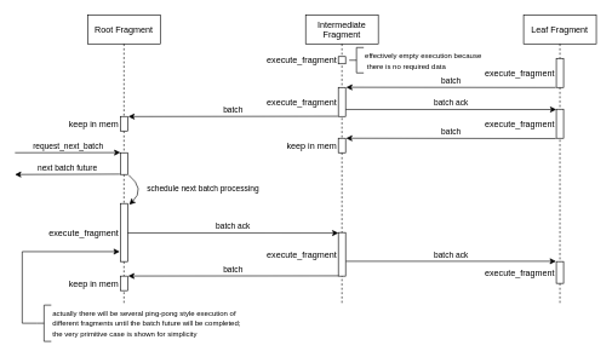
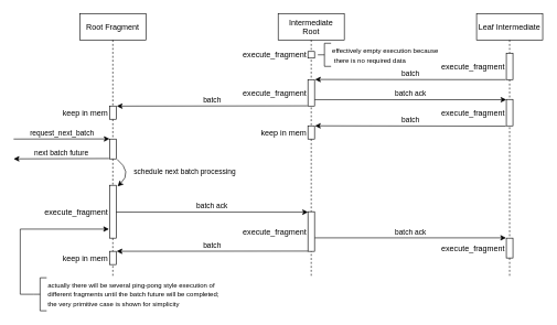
- <mxCell id="11" value="Intermediate&#10;Fragment" style="shape=umlLifeline;perimeter=lifelinePerimeter;container=1;collapsible=0;recursiveResize=0;rounded=0;shadow=0;strokeWidth=1;" vertex="1" parent="1"><mxGeometry x="420" y="20" width="100" height="400" as="geometry" /></mxCell>
+ <mxCell id="11" value="Intermediate&#10;Root" style="shape=umlLifeline;perimeter=lifelinePerimeter;container=1;collapsible=0;recursiveResize=0;rounded=0;shadow=0;strokeWidth=1;" vertex="1" parent="1"><mxGeometry x="420" y="20" width="100" height="400" as="geometry" /></mxCell>
- <mxCell id="7" value="Leaf Fragment" style="shape=umlLifeline;perimeter=lifelinePerimeter;container=1;collapsible=0;recursiveResize=0;rounded=0;shadow=0;strokeWidth=1;" vertex="1" parent="1"><mxGeometry x="720" y="20" width="100" height="400" as="geometry" /></mxCell>
+ <mxCell id="7" value="Leaf Intermediate" style="shape=umlLifeline;perimeter=lifelinePerimeter;container=1;collapsible=0;recursiveResize=0;rounded=0;shadow=0;strokeWidth=1;" vertex="1" parent="1"><mxGeometry x="720" y="20" width="100" height="400" as="geometry" /></mxCell>
